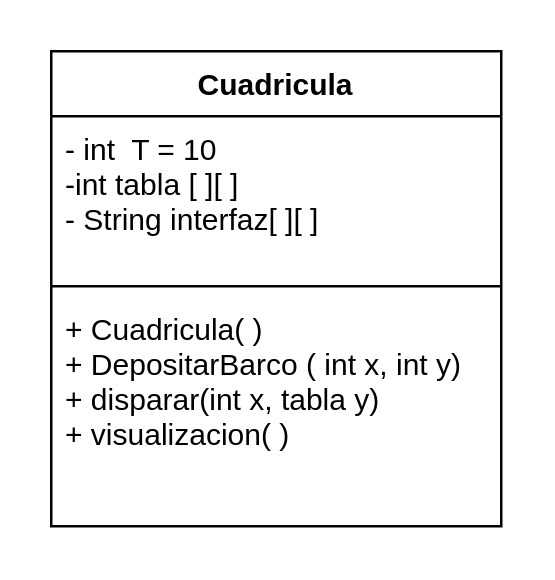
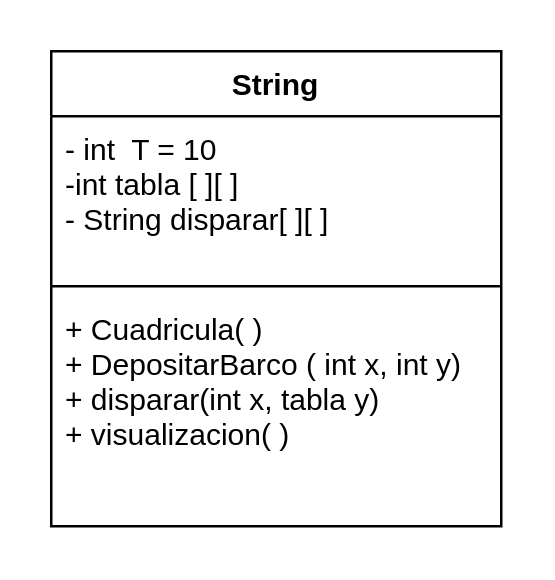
- <mxCell id="2" value="Cuadricula" style="swimlane;fontStyle=1;align=center;verticalAlign=top;childLayout=stackLayout;horizontal=1;startSize=26;horizontalStack=0;resizeParent=1;resizeParentMax=0;resizeLast=0;collapsible=1;marginBottom=0;" vertex="1" parent="1"><mxGeometry x="20" y="20" width="180" height="190" as="geometry" /></mxCell>
+ <mxCell id="2" value="String" style="swimlane;fontStyle=1;align=center;verticalAlign=top;childLayout=stackLayout;horizontal=1;startSize=26;horizontalStack=0;resizeParent=1;resizeParentMax=0;resizeLast=0;collapsible=1;marginBottom=0;" vertex="1" parent="1"><mxGeometry x="20" y="20" width="180" height="190" as="geometry" /></mxCell>
- <mxCell id="3" value="- int  T = 10&#10;-int tabla [ ][ ]&#10;- String interfaz[ ][ ]" style="text;strokeColor=none;fillColor=none;align=left;verticalAlign=top;spacingLeft=4;spacingRight=4;overflow=hidden;rotatable=0;points=[[0,0.5],[1,0.5]];portConstraint=eastwest;" vertex="1" parent="2"><mxGeometry y="26" width="180" height="64" as="geometry" /></mxCell>
+ <mxCell id="3" value="- int  T = 10&#10;-int tabla [ ][ ]&#10;- String disparar[ ][ ]" style="text;strokeColor=none;fillColor=none;align=left;verticalAlign=top;spacingLeft=4;spacingRight=4;overflow=hidden;rotatable=0;points=[[0,0.5],[1,0.5]];portConstraint=eastwest;" vertex="1" parent="2"><mxGeometry y="26" width="180" height="64" as="geometry" /></mxCell>
